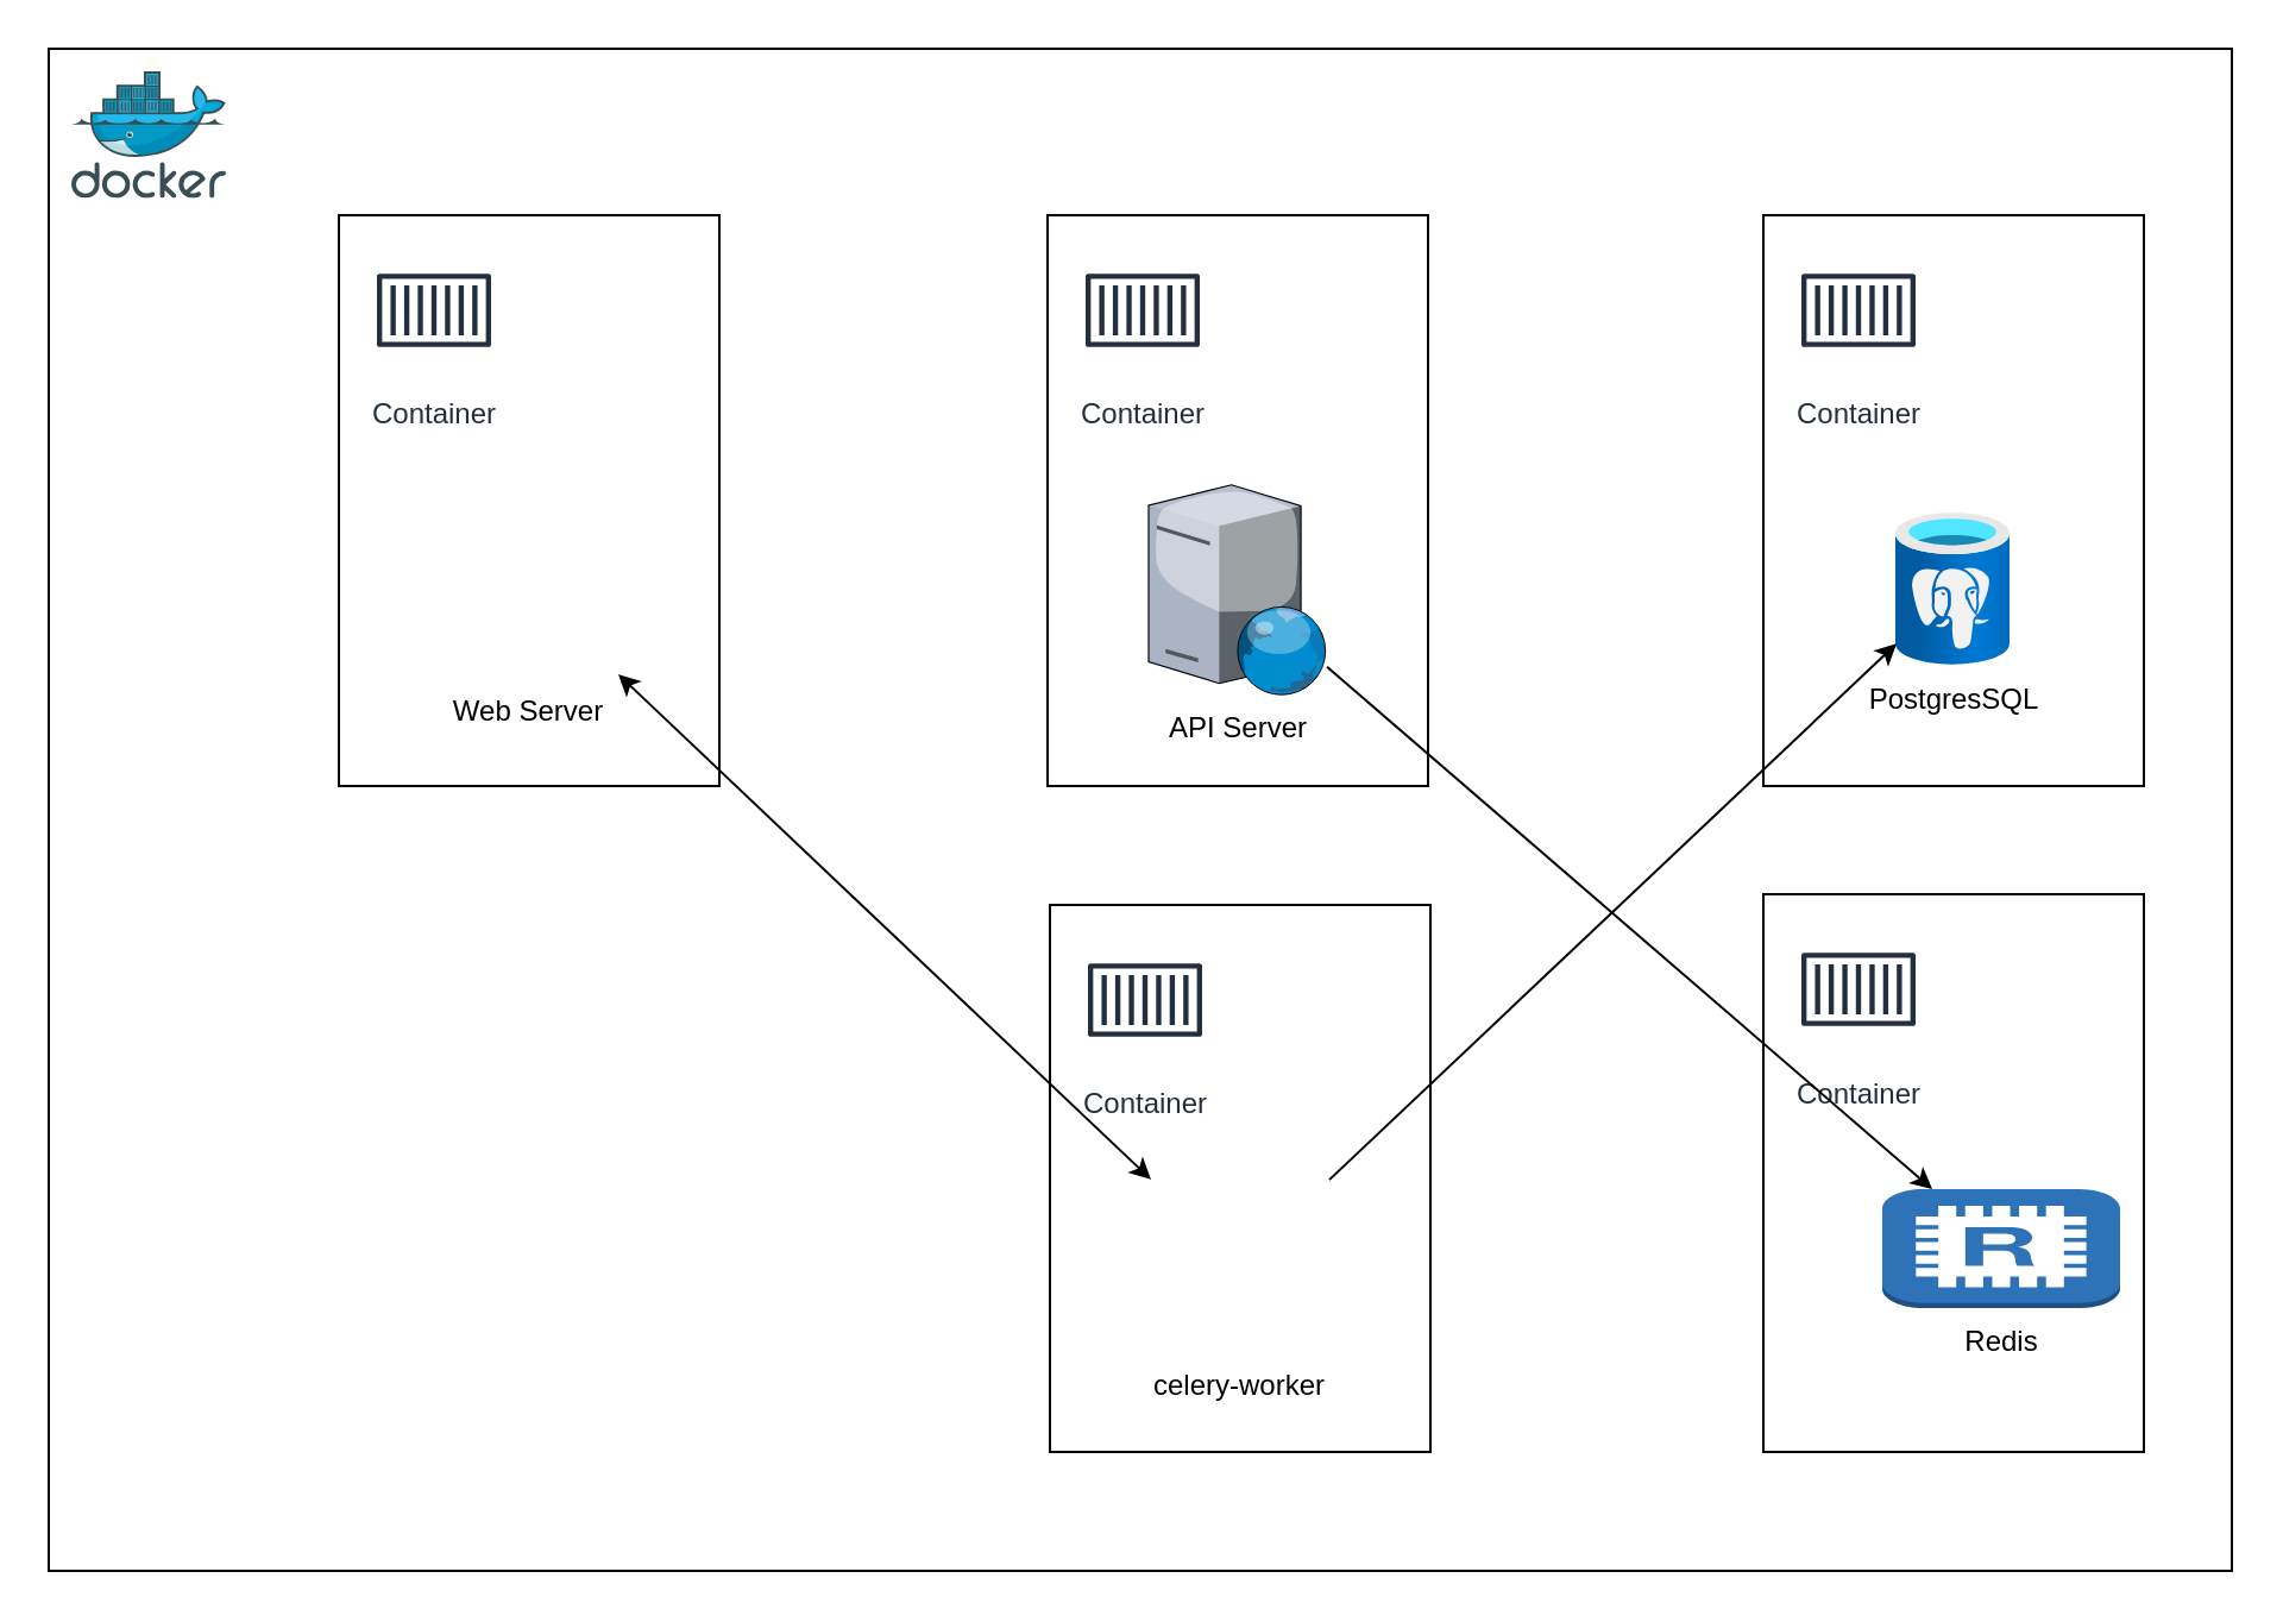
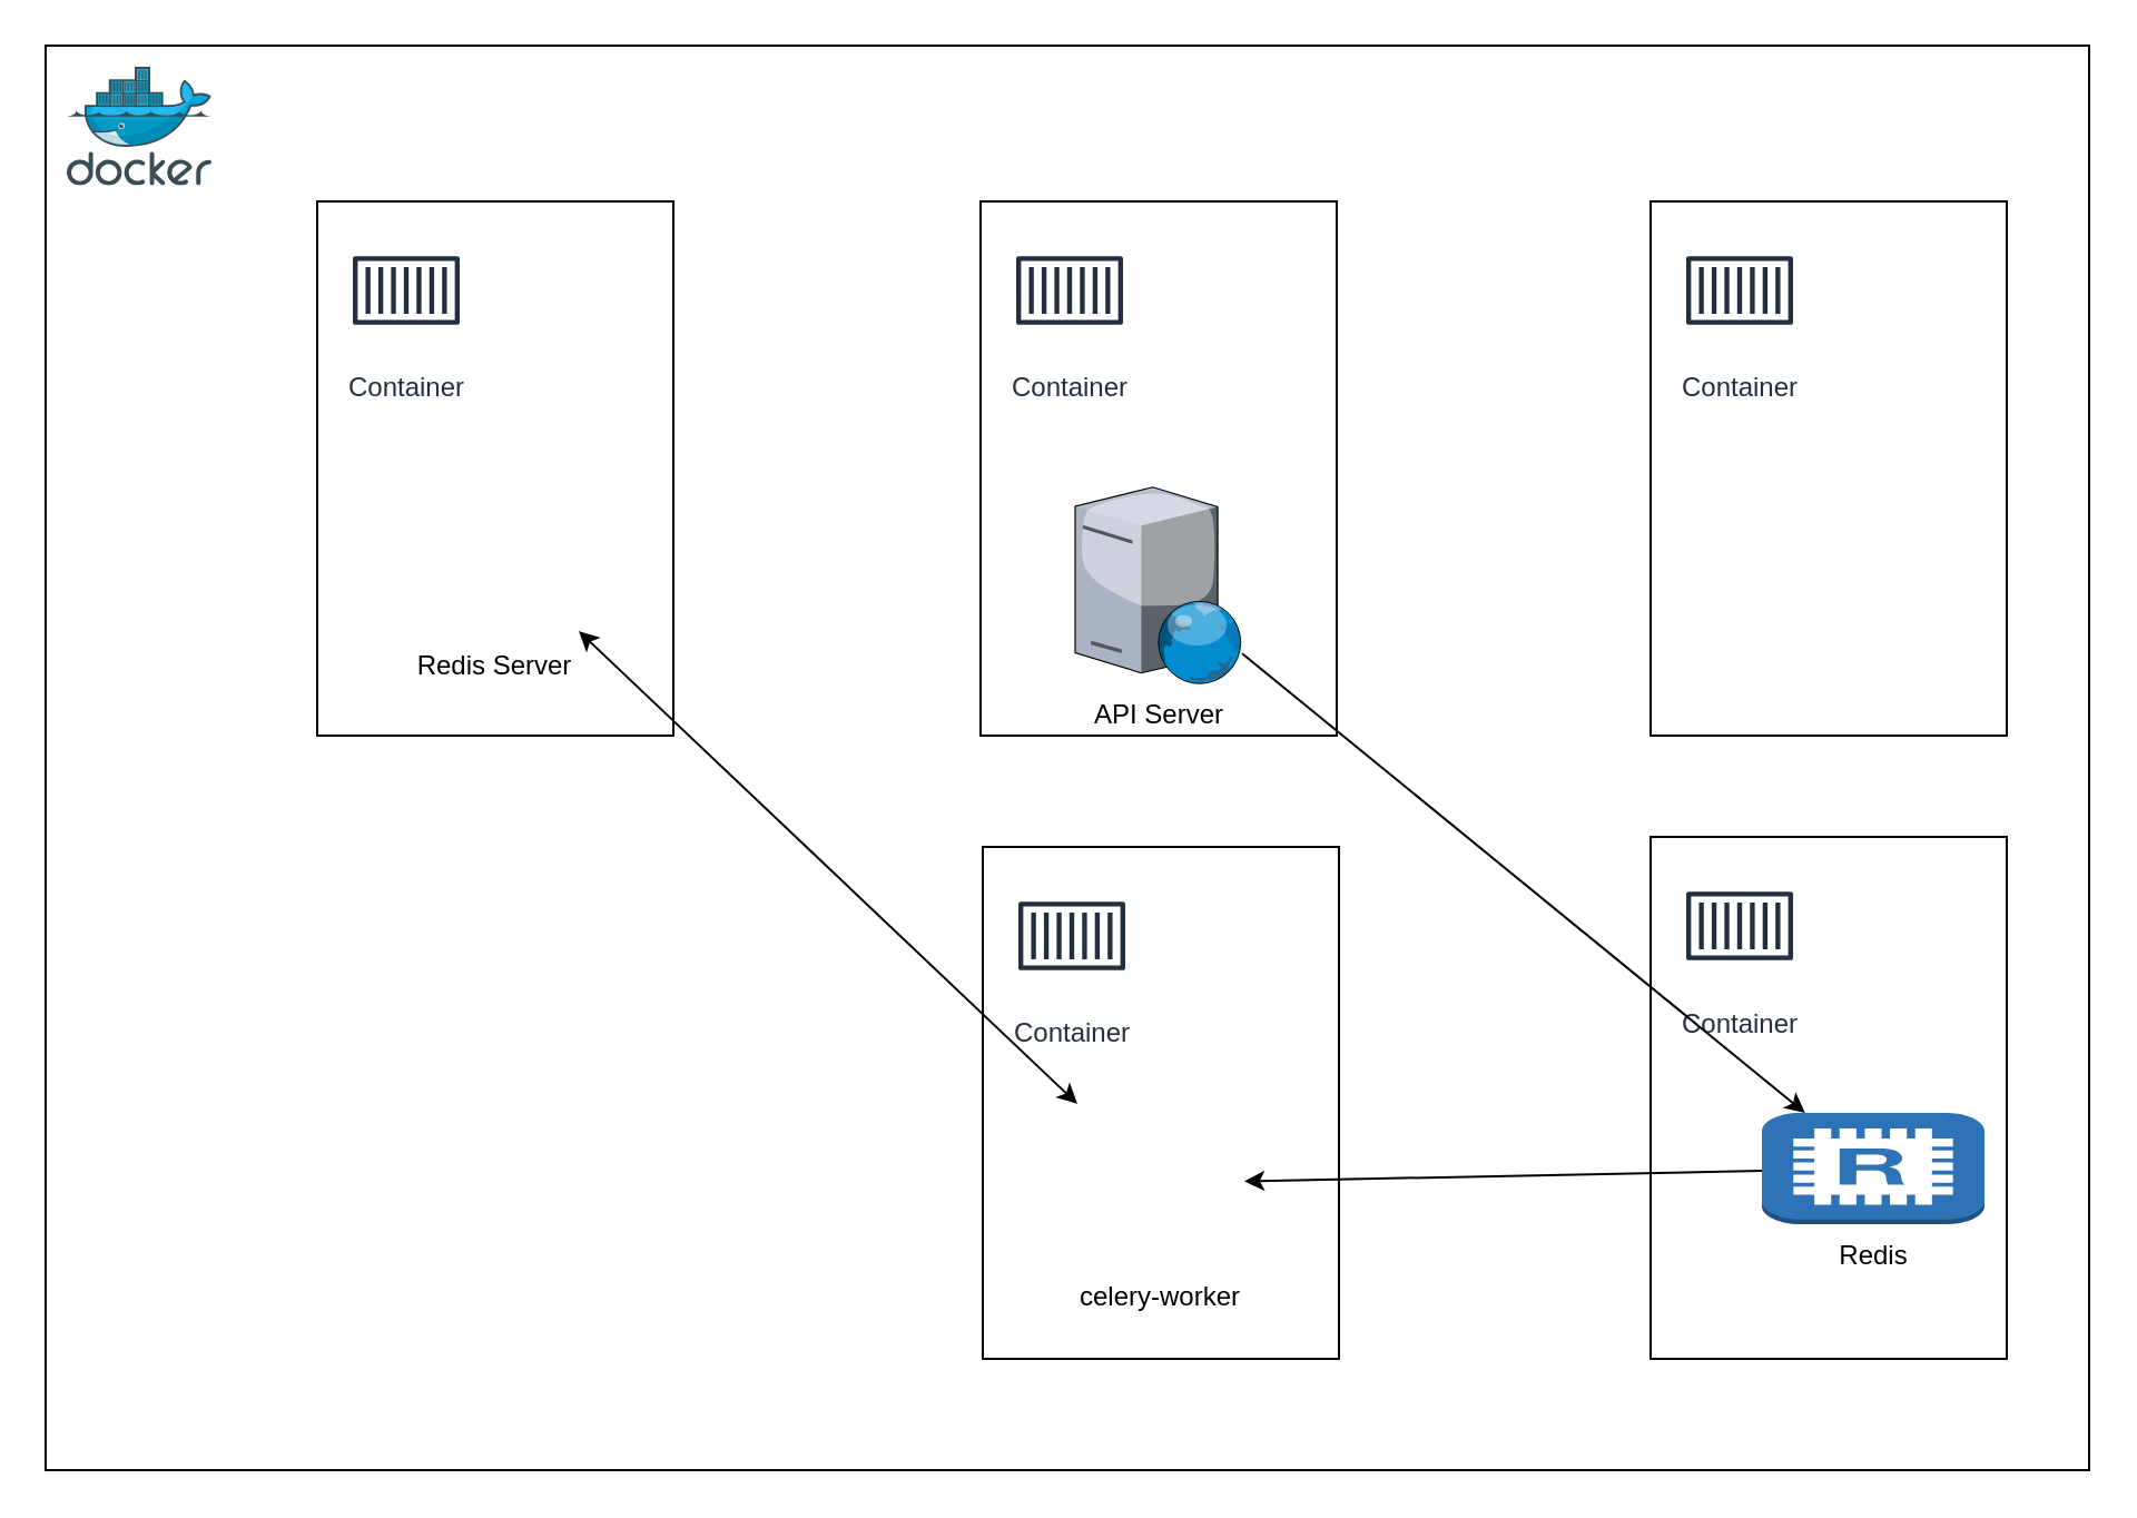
- <mxCell id="9" value="API Server" style="verticalLabelPosition=bottom;sketch=0;aspect=fixed;html=1;verticalAlign=top;strokeColor=none;align=center;outlineConnect=0;shape=mxgraph.citrix.web_server;" parent="1" vertex="1"><mxGeometry x="482.5" y="203.38" width="75" height="88.24" as="geometry" /></mxCell>
+ <mxCell id="9" value="API Server" style="verticalLabelPosition=bottom;sketch=0;aspect=fixed;html=1;verticalAlign=top;strokeColor=none;align=center;outlineConnect=0;shape=mxgraph.citrix.web_server;" parent="1" vertex="1"><mxGeometry x="482.5" y="218.38" width="75" height="88.24" as="geometry" /></mxCell>
- <mxCell id="10" value="PostgresSQL" style="image;aspect=fixed;html=1;points=[];align=center;fontSize=12;image=img/lib/azure2/databases/Azure_Database_PostgreSQL_Server.svg;" parent="1" vertex="1"><mxGeometry x="797" y="215.5" width="48" height="64" as="geometry" /></mxCell>
- <mxCell id="12" value="Web Server" style="shape=image;verticalLabelPosition=bottom;labelBackgroundColor=default;verticalAlign=top;aspect=fixed;imageAspect=0;image=https://nginxstore.com/wp-content/uploads/2024/06/nginx-svgrepo-com.svg;" parent="1" vertex="1"><mxGeometry x="184.5" y="210" width="75" height="75" as="geometry" /></mxCell>
+ <mxCell id="12" value="Redis Server" style="shape=image;verticalLabelPosition=bottom;labelBackgroundColor=default;verticalAlign=top;aspect=fixed;imageAspect=0;image=https://nginxstore.com/wp-content/uploads/2024/06/nginx-svgrepo-com.svg;" parent="1" vertex="1"><mxGeometry x="184.5" y="210" width="75" height="75" as="geometry" /></mxCell>
- <mxCell id="18" value="" style="endArrow=classic;html=1;rounded=0;" parent="1" source="17" target="10" edge="1"><mxGeometry width="50" height="50" relative="1" as="geometry"><mxPoint x="1131" y="348" as="sourcePoint" /><mxPoint x="807" y="266" as="targetPoint" /></mxGeometry></mxCell>
+ <mxCell id="20" value="" style="endArrow=classic;html=1;rounded=0;" parent="1" source="11" target="17" edge="1"><mxGeometry width="50" height="50" relative="1" as="geometry"><mxPoint x="1211" y="488" as="sourcePoint" /><mxPoint x="804" y="518" as="targetPoint" /></mxGeometry></mxCell>
